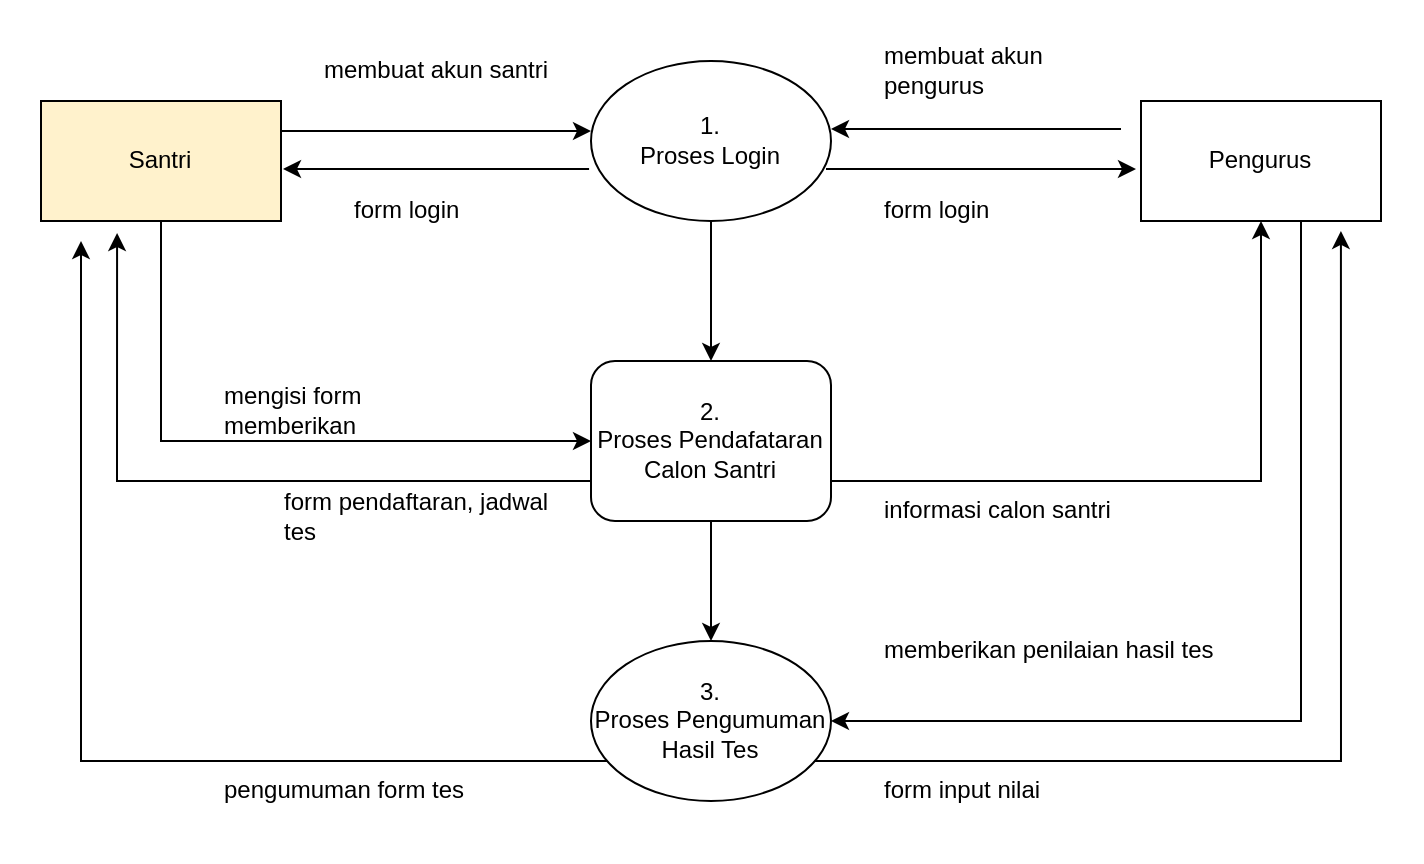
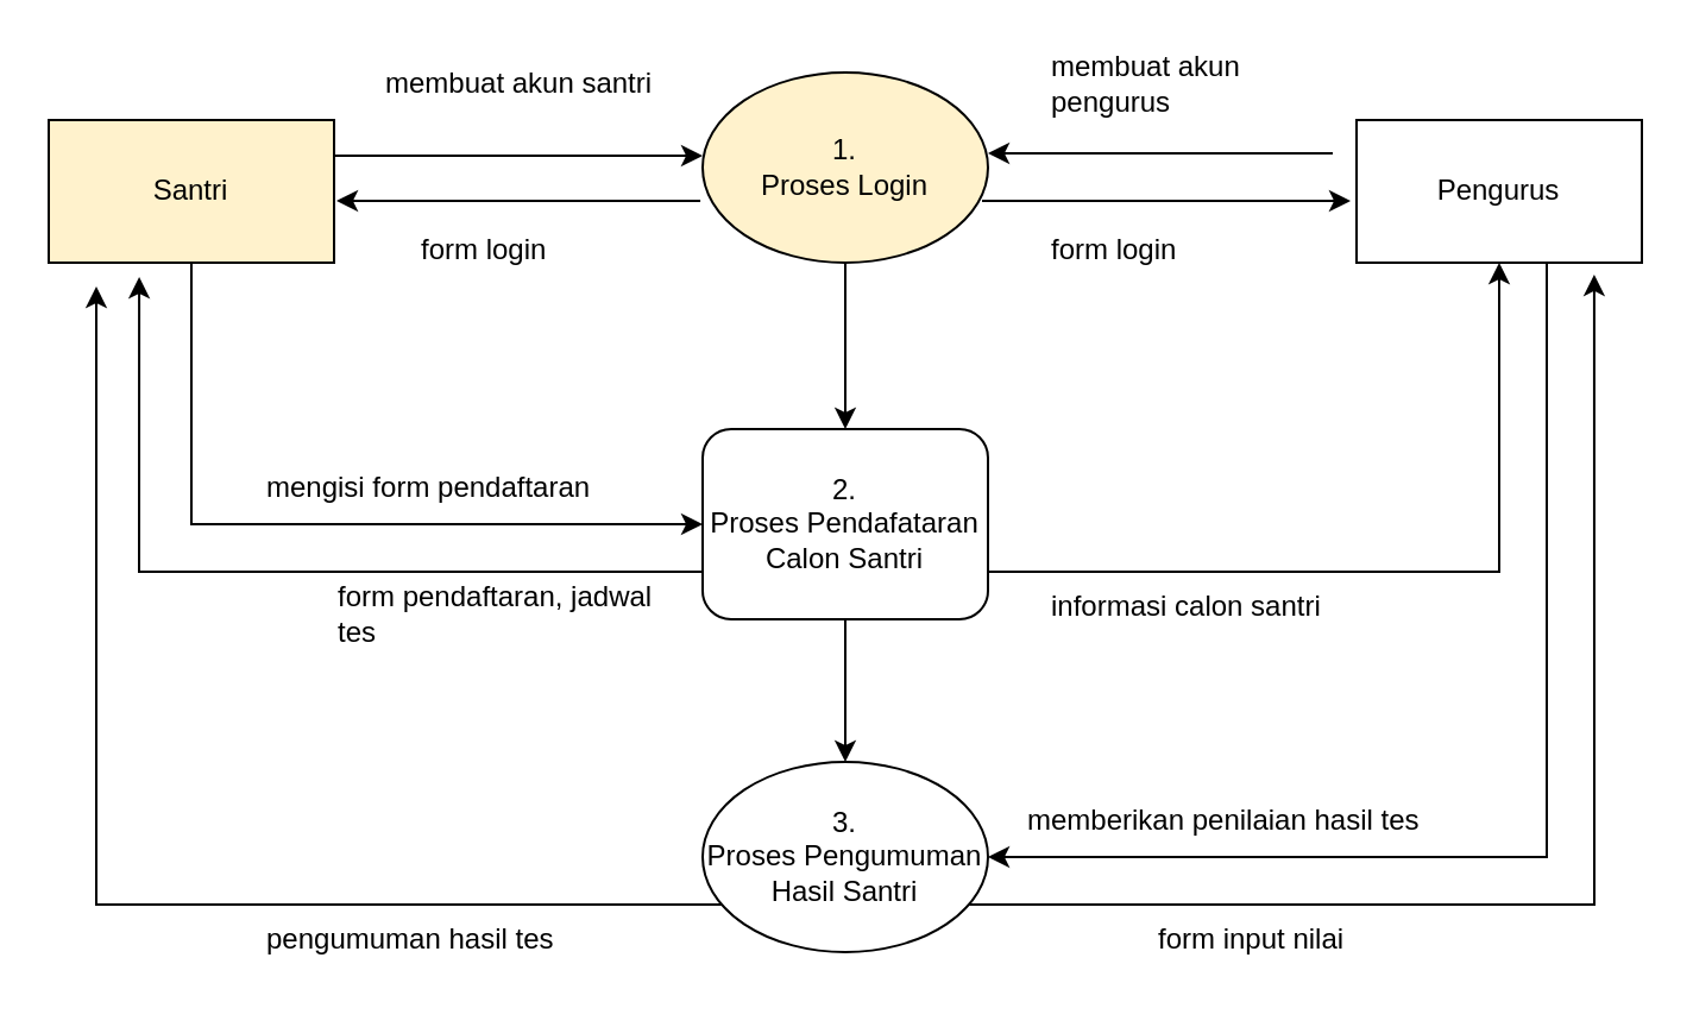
- <mxCell id="4" value="1.&lt;br&gt;Proses Login" style="ellipse;whiteSpace=wrap;html=1;" parent="1" vertex="1"><mxGeometry x="295" y="30" width="120" height="80" as="geometry" /></mxCell>
+ <mxCell id="4" value="1.&lt;br&gt;Proses Login" style="ellipse;whiteSpace=wrap;html=1;fillColor=#fff2cc;" parent="1" vertex="1"><mxGeometry x="295" y="30" width="120" height="80" as="geometry" /></mxCell>
- <mxCell id="16" value="mengisi form memberikan" style="text;html=1;strokeColor=none;fillColor=none;align=left;verticalAlign=middle;whiteSpace=wrap;rounded=0;" parent="1" vertex="1"><mxGeometry x="110" y="190" width="140" height="30" as="geometry" /></mxCell>
+ <mxCell id="16" value="mengisi form pendaftaran" style="text;html=1;strokeColor=none;fillColor=none;align=left;verticalAlign=middle;whiteSpace=wrap;rounded=0;" parent="1" vertex="1"><mxGeometry x="110" y="190" width="140" height="30" as="geometry" /></mxCell>
- <mxCell id="26" value="memberikan penilaian hasil tes" style="text;html=1;strokeColor=none;fillColor=none;align=left;verticalAlign=middle;whiteSpace=wrap;rounded=0;" parent="1" vertex="1"><mxGeometry x="440" y="310" width="180" height="30" as="geometry" /></mxCell>
+ <mxCell id="26" value="memberikan penilaian hasil tes" style="text;html=1;strokeColor=none;fillColor=none;align=left;verticalAlign=middle;whiteSpace=wrap;rounded=0;" parent="1" vertex="1"><mxGeometry x="430" y="330" width="180" height="30" as="geometry" /></mxCell>
- <mxCell id="24" value="3.&lt;br&gt;Proses Pengumuman Hasil Tes" style="ellipse;whiteSpace=wrap;html=1;" parent="1" vertex="1"><mxGeometry x="295" y="320" width="120" height="80" as="geometry" /></mxCell>
+ <mxCell id="24" value="3.&lt;br&gt;Proses Pengumuman Hasil Santri" style="ellipse;whiteSpace=wrap;html=1;" parent="1" vertex="1"><mxGeometry x="295" y="320" width="120" height="80" as="geometry" /></mxCell>
- <mxCell id="27" value="pengumuman form tes" style="text;html=1;strokeColor=none;fillColor=none;align=left;verticalAlign=middle;whiteSpace=wrap;rounded=0;" parent="1" vertex="1"><mxGeometry x="110" y="380" width="140" height="30" as="geometry" /></mxCell>
+ <mxCell id="27" value="pengumuman hasil tes" style="text;html=1;strokeColor=none;fillColor=none;align=left;verticalAlign=middle;whiteSpace=wrap;rounded=0;" parent="1" vertex="1"><mxGeometry x="110" y="380" width="140" height="30" as="geometry" /></mxCell>
- <mxCell id="28" value="form input nilai" style="text;html=1;strokeColor=none;fillColor=none;align=left;verticalAlign=middle;whiteSpace=wrap;rounded=0;" parent="1" vertex="1"><mxGeometry x="440" y="380" width="140" height="30" as="geometry" /></mxCell>
+ <mxCell id="28" value="form input nilai" style="text;html=1;strokeColor=none;fillColor=none;align=left;verticalAlign=middle;whiteSpace=wrap;rounded=0;" parent="1" vertex="1"><mxGeometry x="485" y="380" width="140" height="30" as="geometry" /></mxCell>
